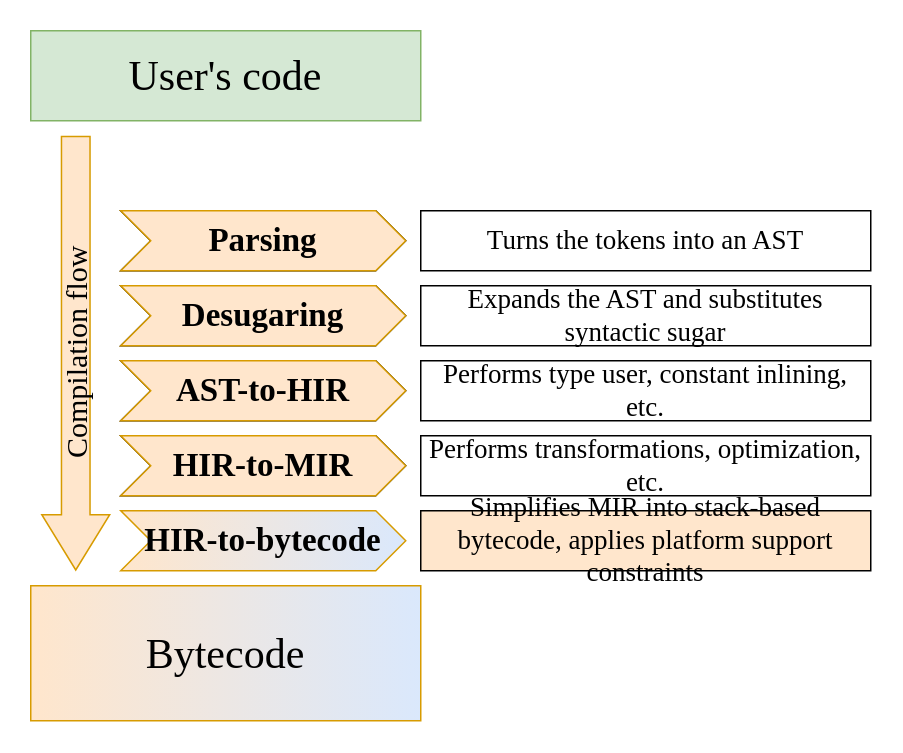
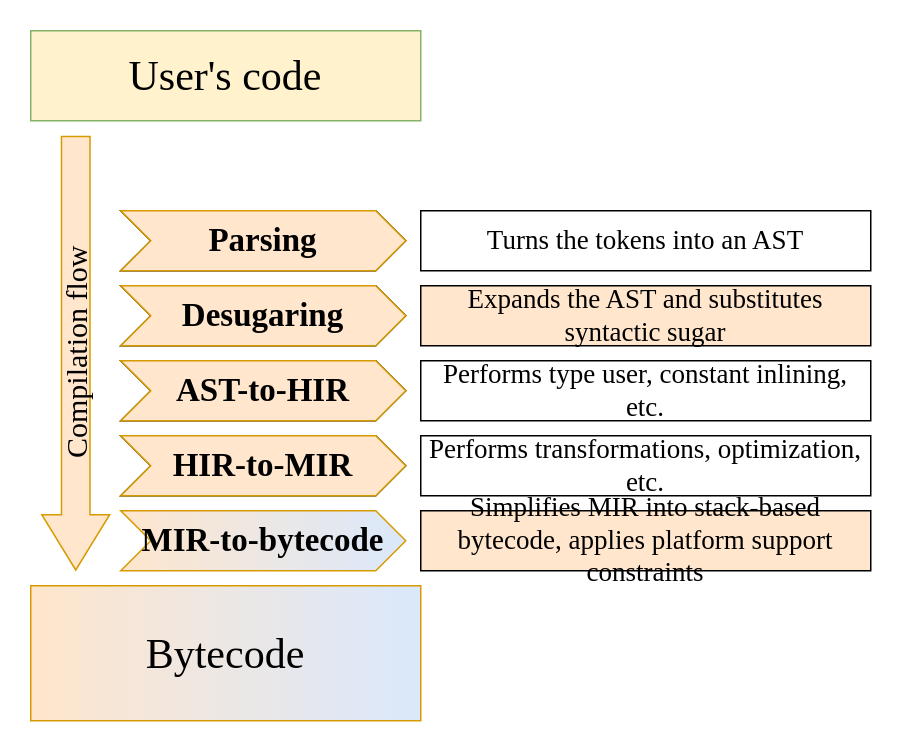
- <mxCell id="8" value="User's code" style="rounded=0;whiteSpace=wrap;html=1;fillColor=#d5e8d4;strokeColor=#82b366;fontFamily=UGent Panno Text;fontSize=28;" vertex="1" parent="1"><mxGeometry x="20" y="20" width="260" height="60" as="geometry" /></mxCell>
+ <mxCell id="8" value="User's code" style="rounded=0;whiteSpace=wrap;html=1;fillColor=#fff2cc;strokeColor=#82b366;fontFamily=UGent Panno Text;fontSize=28;" vertex="1" parent="1"><mxGeometry x="20" y="20" width="260" height="60" as="geometry" /></mxCell>
- <mxCell id="16" value="Expands the AST and substitutes syntactic sugar" style="rounded=0;whiteSpace=wrap;html=1;fontFamily=UGent Panno Text;fontSize=18;" vertex="1" parent="1"><mxGeometry x="280" y="190" width="300" height="40" as="geometry" /></mxCell>
+ <mxCell id="16" value="Expands the AST and substitutes syntactic sugar" style="rounded=0;whiteSpace=wrap;html=1;fontFamily=UGent Panno Text;fontSize=18;fillColor=#ffe6cc;" vertex="1" parent="1"><mxGeometry x="280" y="190" width="300" height="40" as="geometry" /></mxCell>
- <mxCell id="6" value="HIR-to-bytecode" style="shape=step;perimeter=stepPerimeter;whiteSpace=wrap;html=1;fixedSize=1;fontFamily=UGent Panno Text;fontSize=22;fontStyle=1;fillColor=#ffe6cc;strokeColor=#d79b00;gradientColor=#DAE8FC;gradientDirection=east;" vertex="1" parent="1"><mxGeometry x="80" y="340" width="190" height="40" as="geometry" /></mxCell>
+ <mxCell id="6" value="MIR-to-bytecode" style="shape=step;perimeter=stepPerimeter;whiteSpace=wrap;html=1;fixedSize=1;fontFamily=UGent Panno Text;fontSize=22;fontStyle=1;fillColor=#ffe6cc;strokeColor=#d79b00;gradientColor=#DAE8FC;gradientDirection=east;" vertex="1" parent="1"><mxGeometry x="80" y="340" width="190" height="40" as="geometry" /></mxCell>
